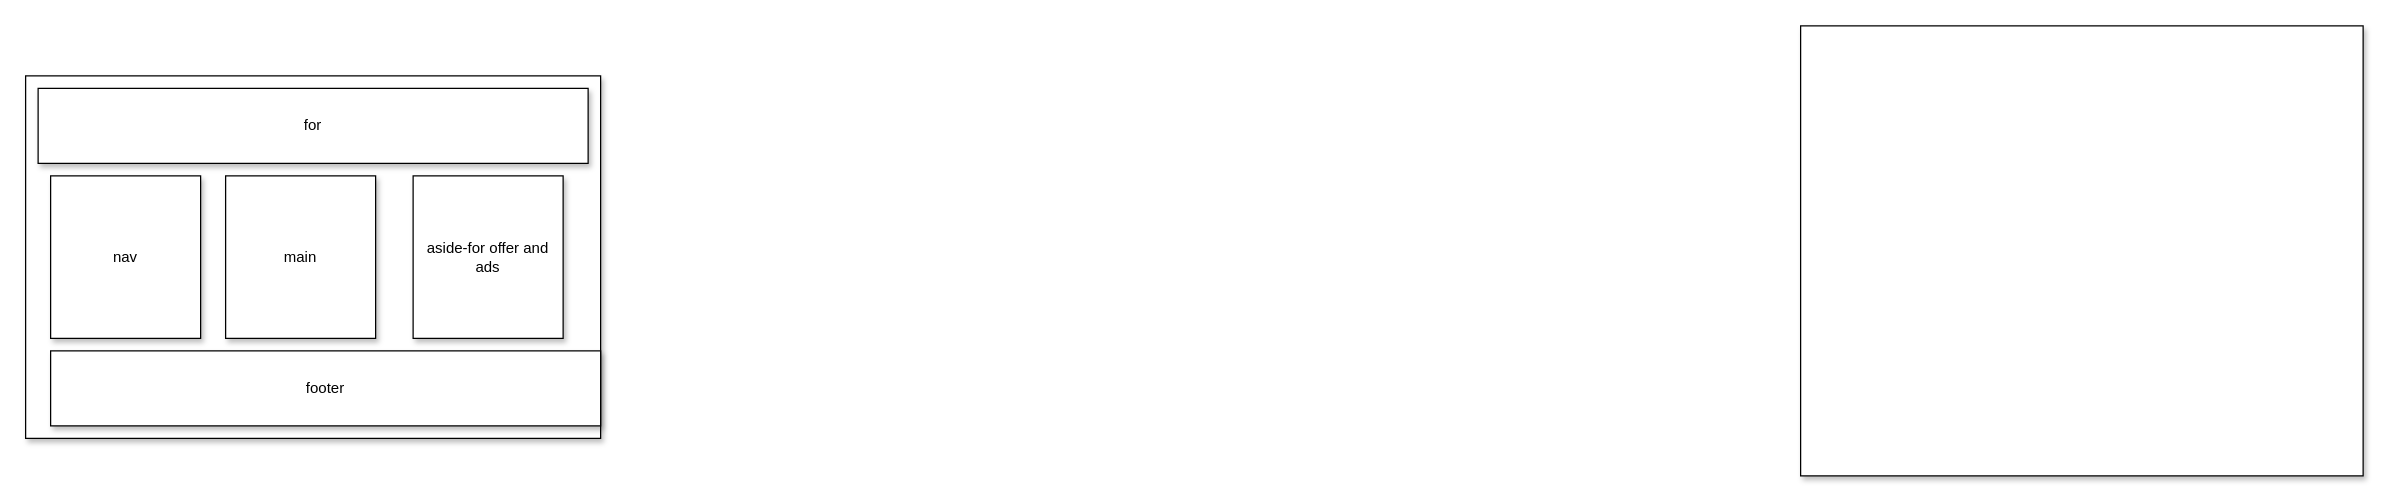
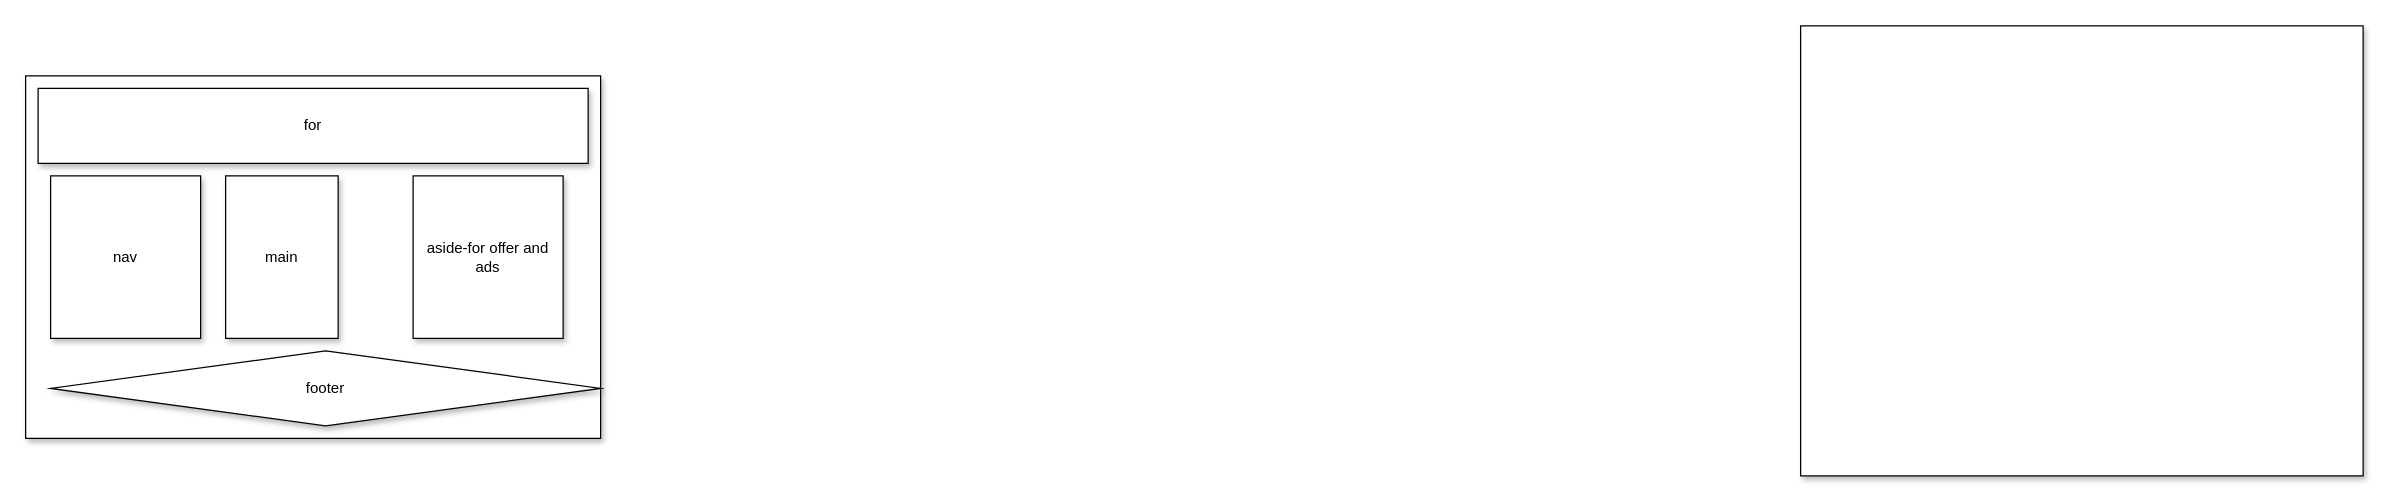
- <mxCell id="7" value="main" style="whiteSpace=wrap;html=1;shadow=1;" vertex="1" parent="1"><mxGeometry x="180" y="140" width="120" height="130" as="geometry" /></mxCell>
+ <mxCell id="7" value="main" style="whiteSpace=wrap;html=1;shadow=1;" vertex="1" parent="1"><mxGeometry x="180" y="140" width="90" height="130" as="geometry" /></mxCell>
- <mxCell id="5" value="footer" style="whiteSpace=wrap;html=1;shadow=1;" vertex="1" parent="1"><mxGeometry x="40" y="280" width="440" height="60" as="geometry" /></mxCell>
+ <mxCell id="5" value="footer" style="rhombus;whiteSpace=wrap;html=1;shadow=1;" vertex="1" parent="1"><mxGeometry x="40" y="280" width="440" height="60" as="geometry" /></mxCell>
